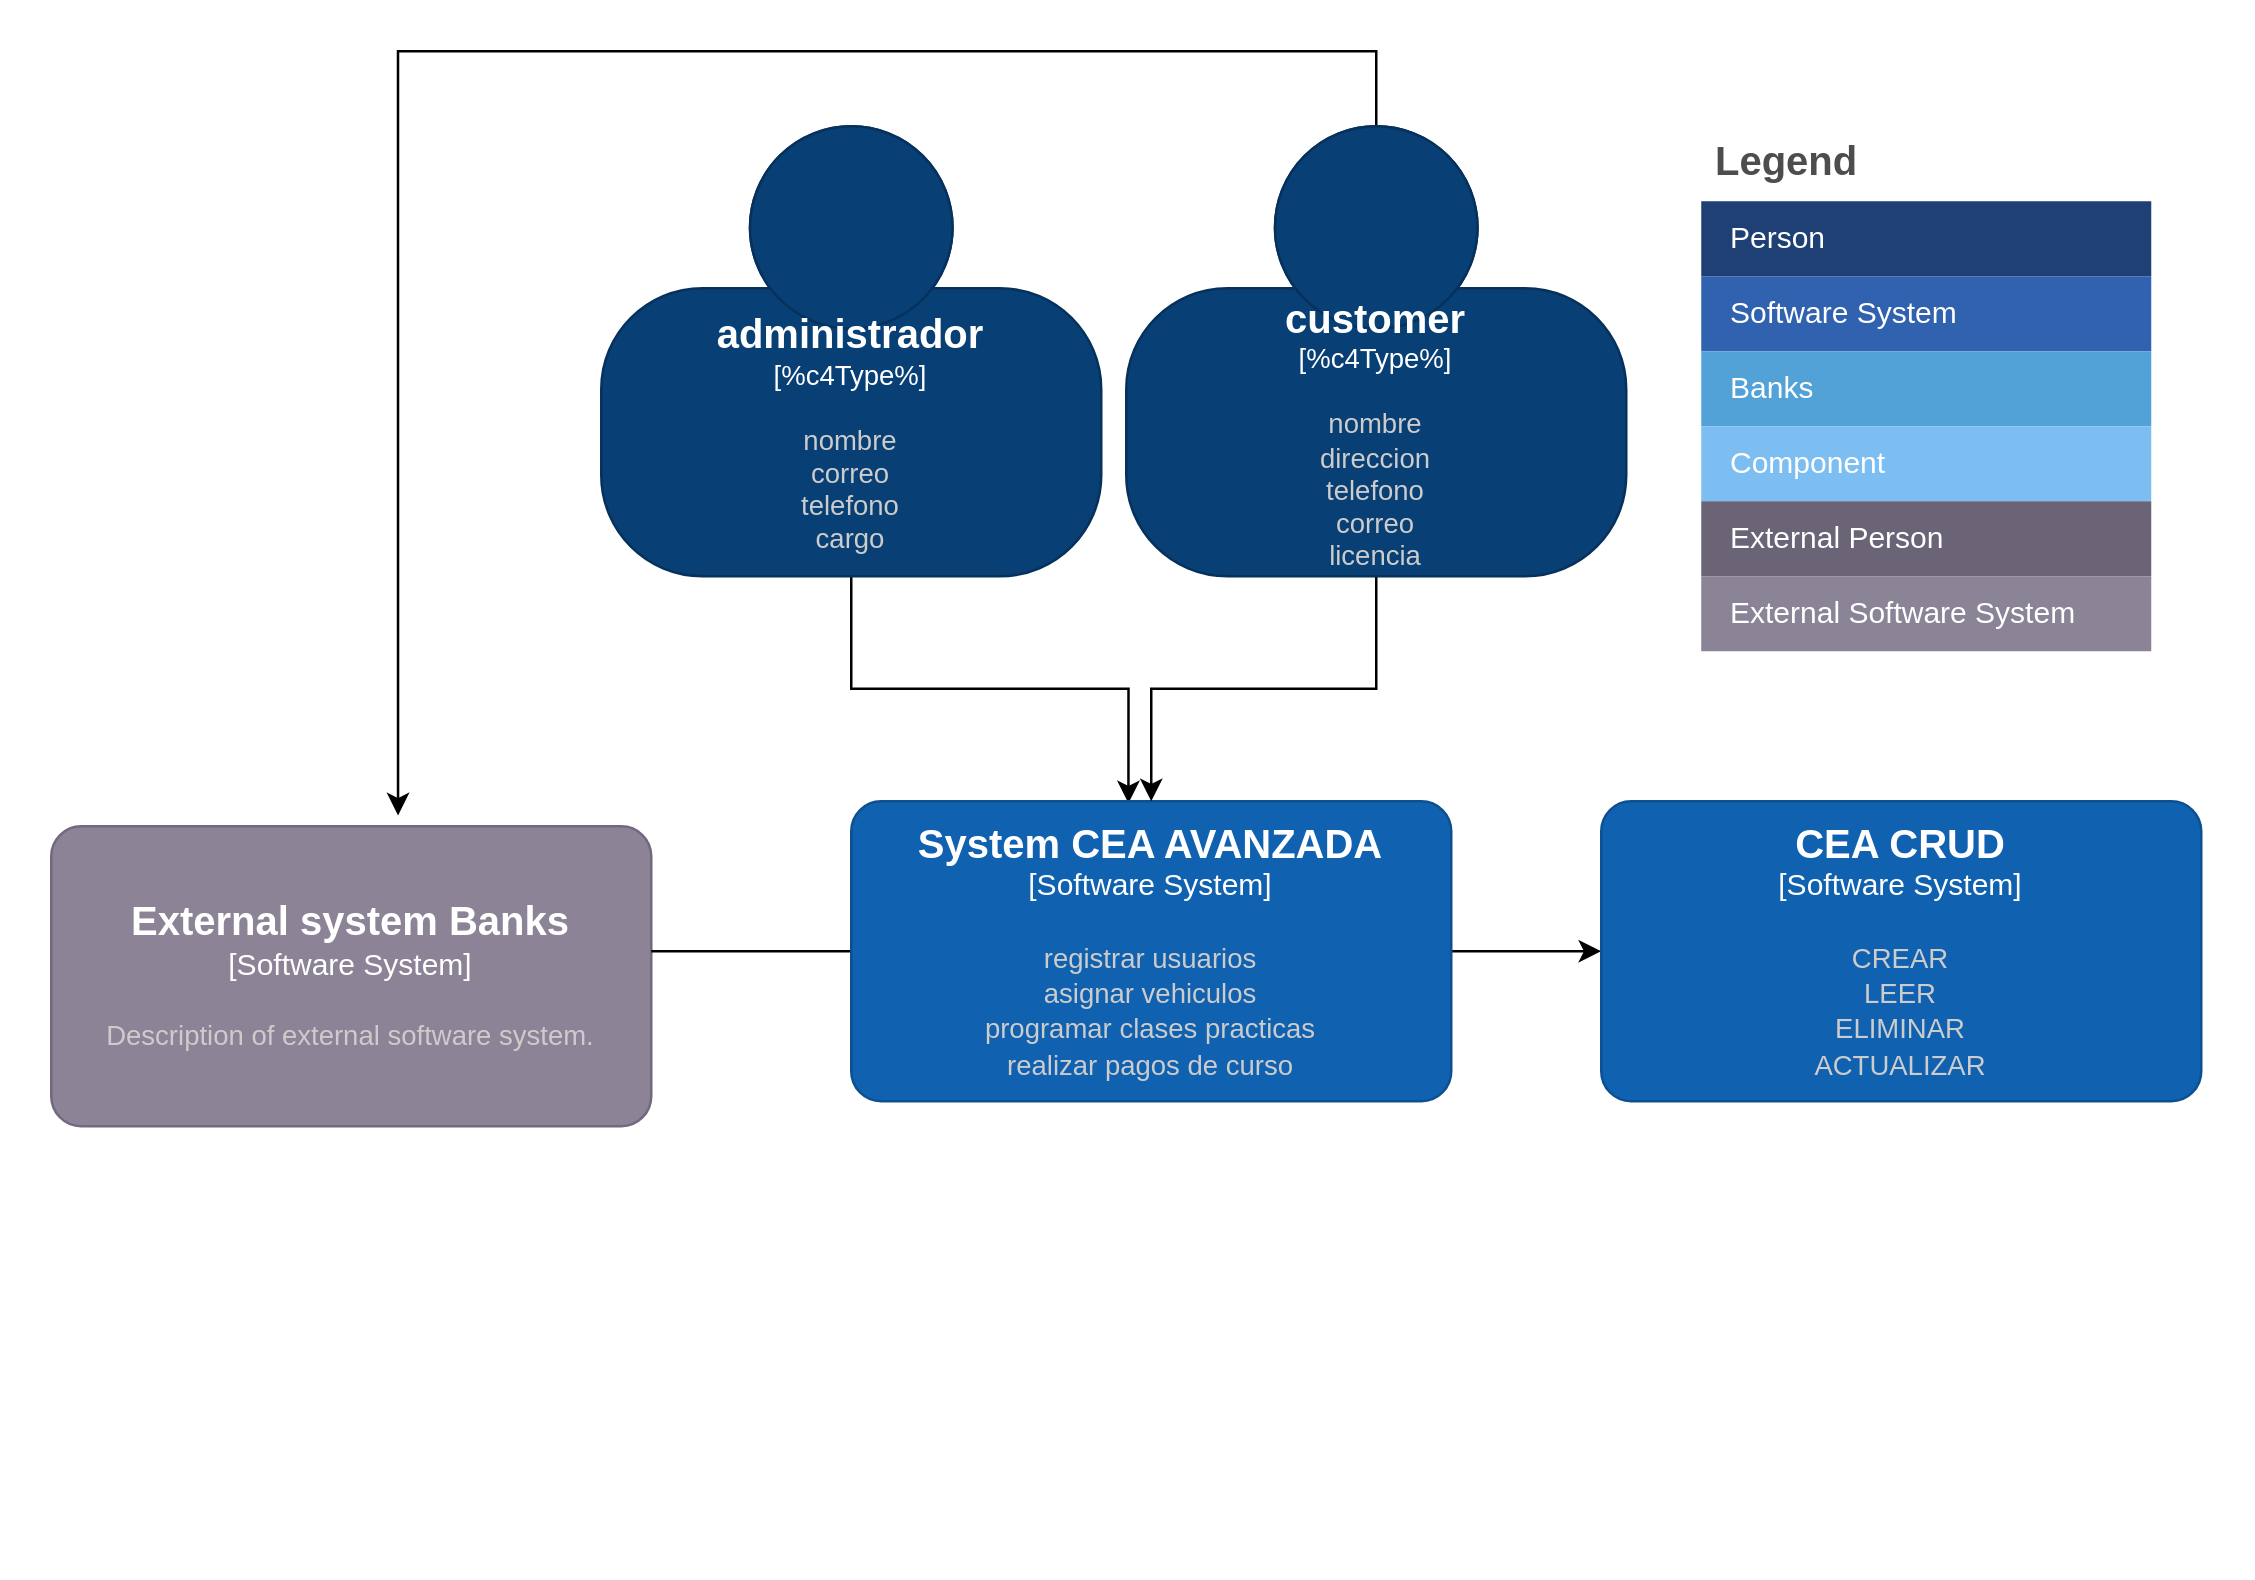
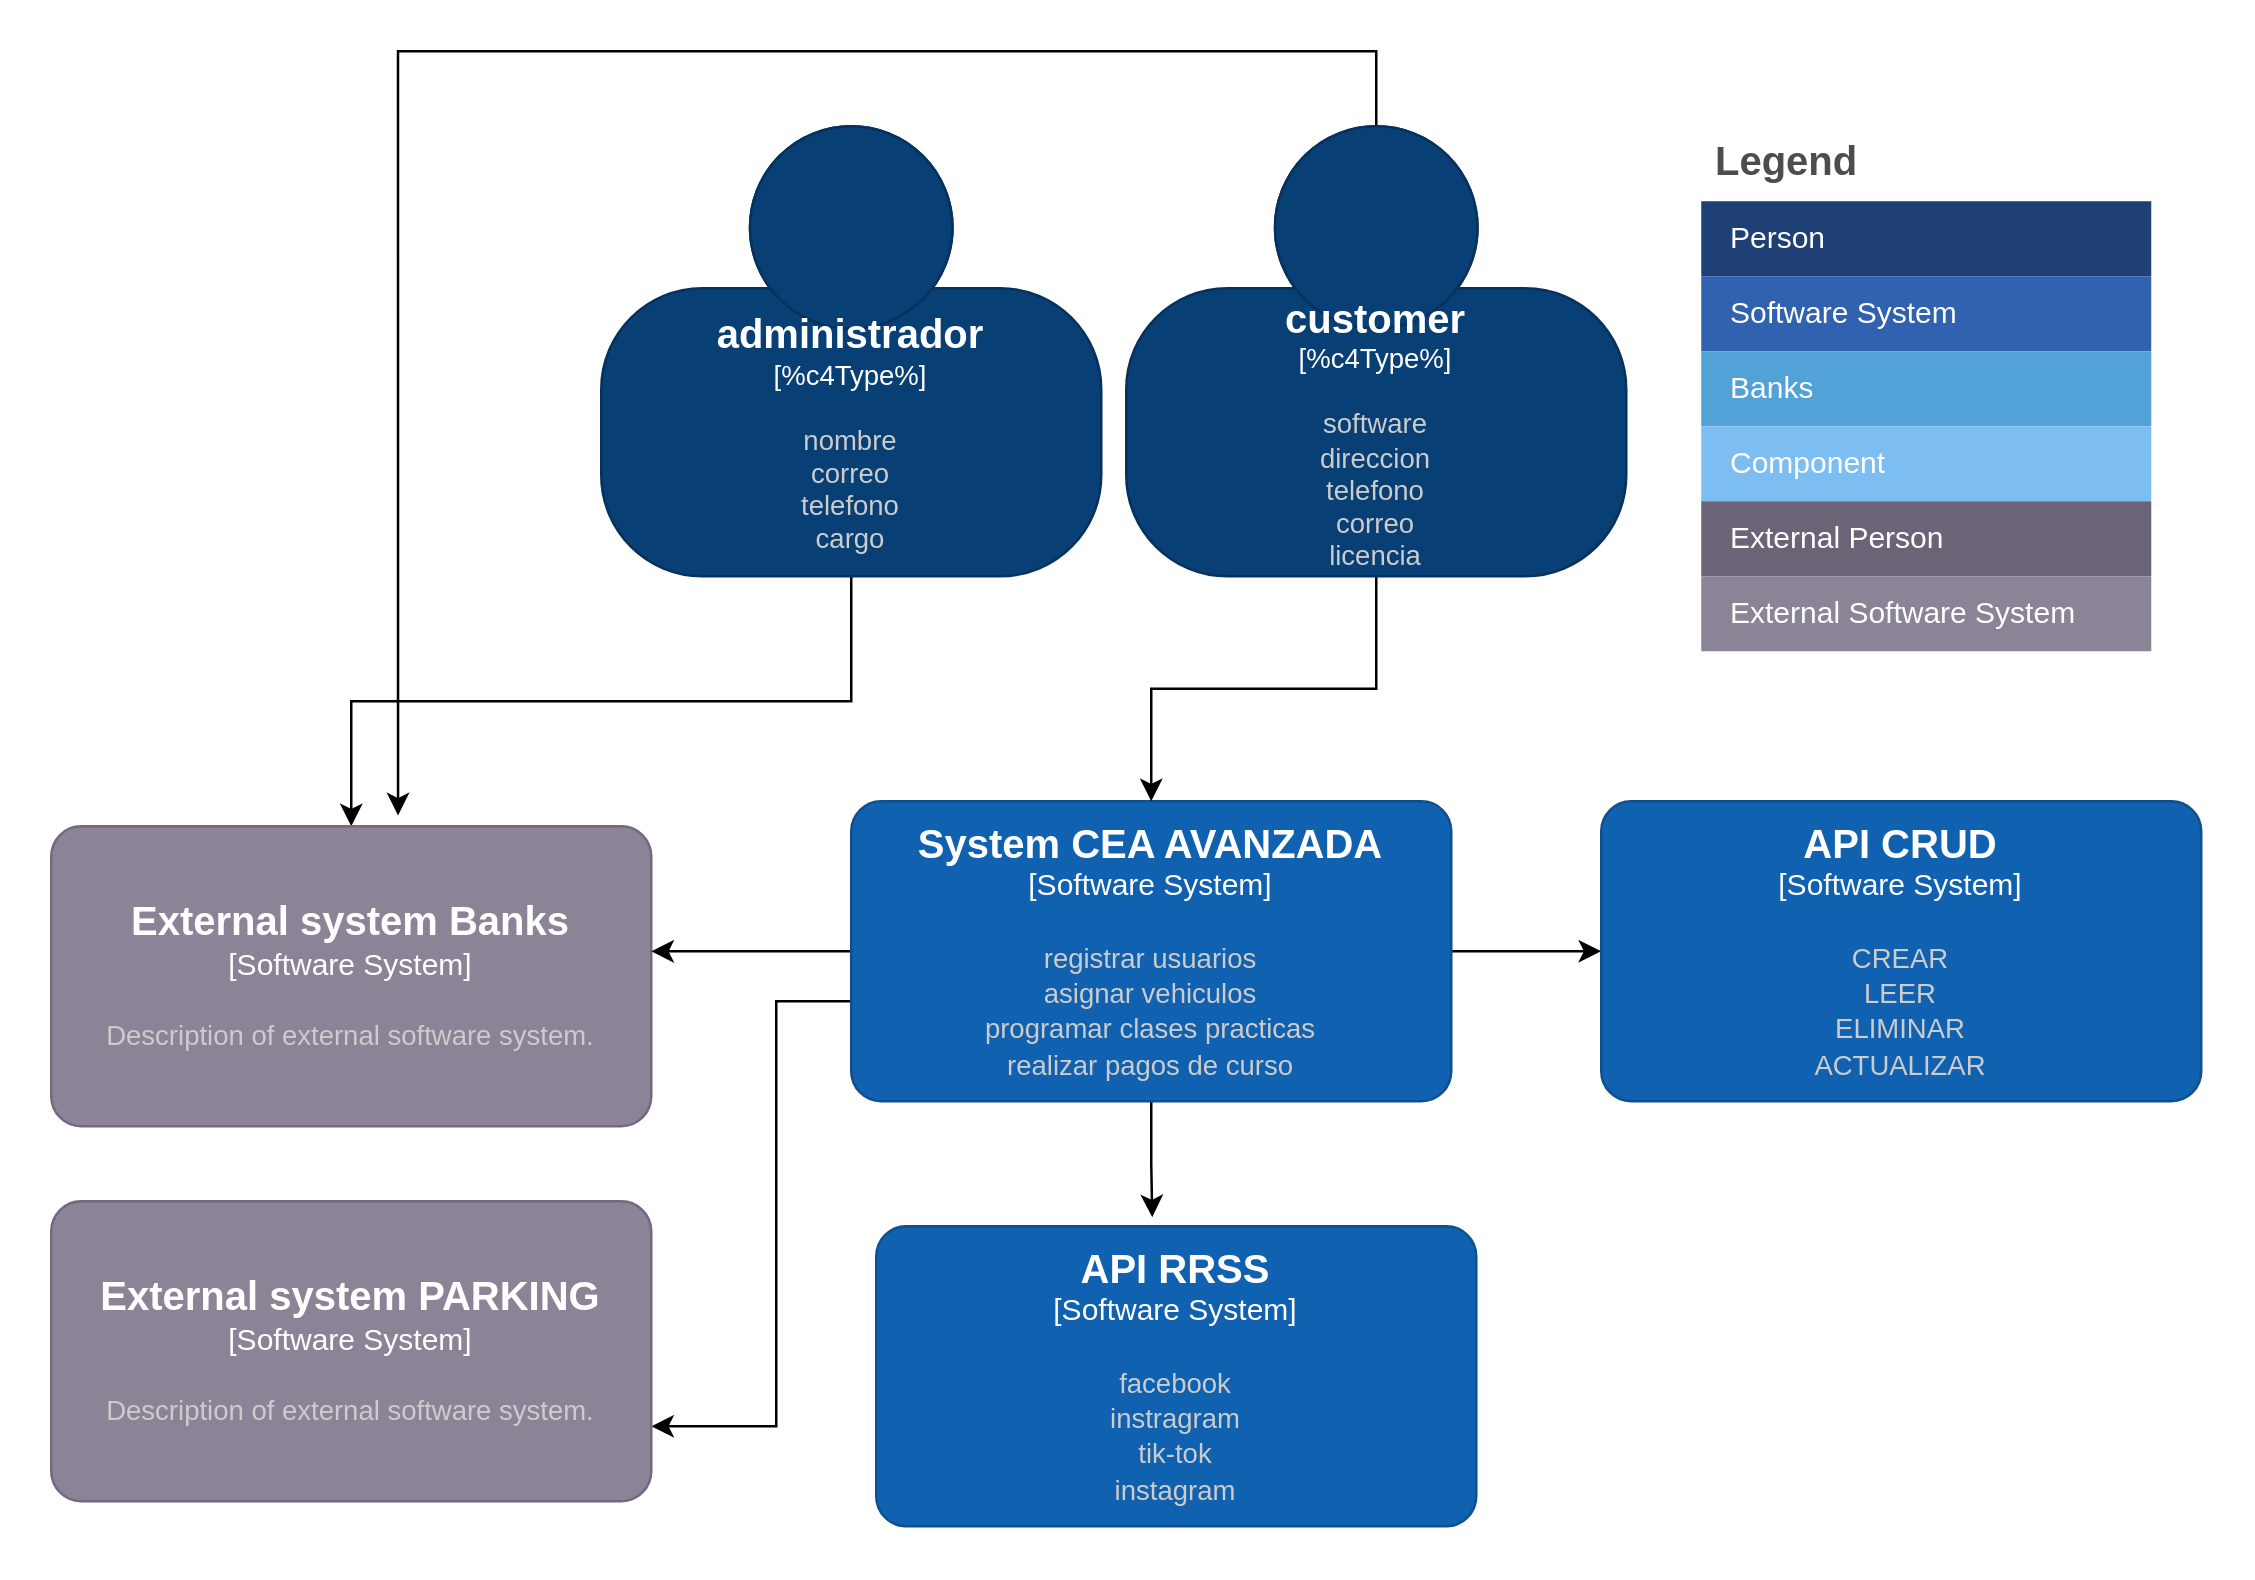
- <mxCell id="27" value="&lt;font style=&quot;font-size: 16px&quot;&gt;&lt;b&gt;customer&lt;/b&gt;&lt;/font&gt;&lt;div&gt;[%c4Type%]&lt;/div&gt;&lt;br&gt;&lt;div&gt;&lt;font style=&quot;font-size: 11px&quot;&gt;&lt;font color=&quot;#cccccc&quot;&gt;nombre &#10;direccion&#10;telefono&#10;correo&#10;licencia&lt;/font&gt;&lt;/div&gt;" style="html=1;fontSize=11;dashed=0;whiteSpace=wrap;fillColor=#083F75;strokeColor=#06315C;fontColor=#ffffff;shape=mxgraph.c4.person2;align=center;metaEdit=1;points=[[0.5,0,0],[1,0.5,0],[1,0.75,0],[0.75,1,0],[0.5,1,0],[0.25,1,0],[0,0.75,0],[0,0.5,0]];resizable=0;" parent="1" vertex="1"><mxGeometry x="450" y="50" width="200" height="180" as="geometry" /></mxCell>
+ <mxCell id="27" value="&lt;font style=&quot;font-size: 16px&quot;&gt;&lt;b&gt;customer&lt;/b&gt;&lt;/font&gt;&lt;div&gt;[%c4Type%]&lt;/div&gt;&lt;br&gt;&lt;div&gt;&lt;font style=&quot;font-size: 11px&quot;&gt;&lt;font color=&quot;#cccccc&quot;&gt;software &#10;direccion&#10;telefono&#10;correo&#10;licencia&lt;/font&gt;&lt;/div&gt;" style="html=1;fontSize=11;dashed=0;whiteSpace=wrap;fillColor=#083F75;strokeColor=#06315C;fontColor=#ffffff;shape=mxgraph.c4.person2;align=center;metaEdit=1;points=[[0.5,0,0],[1,0.5,0],[1,0.75,0],[0.75,1,0],[0.5,1,0],[0.25,1,0],[0,0.75,0],[0,0.5,0]];resizable=0;" parent="1" vertex="1"><mxGeometry x="450" y="50" width="200" height="180" as="geometry" /></mxCell>
- <mxCell id="2" style="edgeStyle=orthogonalEdgeStyle;rounded=0;orthogonalLoop=1;jettySize=auto;html=1;entryX=0.462;entryY=0.007;entryDx=0;entryDy=0;entryPerimeter=0;" parent="1" source="3" target="9" edge="1"><mxGeometry relative="1" as="geometry" /></mxCell>
+ <mxCell id="2" style="edgeStyle=orthogonalEdgeStyle;rounded=0;orthogonalLoop=1;jettySize=auto;html=1;" parent="1" source="3" target="4" edge="1"><mxGeometry relative="1" as="geometry" /></mxCell>
- <mxCell id="6" style="edgeStyle=orthogonalEdgeStyle;rounded=0;orthogonalLoop=1;jettySize=auto;html=1;entryX=1;entryY=0.417;entryDx=0;entryDy=0;entryPerimeter=0;endArrow=none;" parent="1" source="9" target="4" edge="1"><mxGeometry relative="1" as="geometry" /></mxCell>
+ <mxCell id="6" style="edgeStyle=orthogonalEdgeStyle;rounded=0;orthogonalLoop=1;jettySize=auto;html=1;entryX=1;entryY=0.417;entryDx=0;entryDy=0;entryPerimeter=0;" parent="1" source="9" target="4" edge="1"><mxGeometry relative="1" as="geometry" /></mxCell>
- <mxCell id="28" value="&lt;font style=&quot;font-size: 16px&quot;&gt;&lt;b&gt;CEA CRUD&lt;/b&gt;&lt;/font&gt;&lt;div&gt;[Software System]&lt;/div&gt;&lt;br&gt;&lt;div&gt;&lt;font style=&quot;font-size: 11px&quot;&gt;&lt;font color=&quot;#cccccc&quot;&gt;CREAR&#10;LEER&#10;ELIMINAR&#10;ACTUALIZAR&#10;&lt;/font&gt;&lt;/div&gt;" style="rounded=1;whiteSpace=wrap;html=1;labelBackgroundColor=none;fillColor=#1061B0;fontColor=#ffffff;align=center;arcSize=10;strokeColor=#0D5091;metaEdit=1;resizable=0;points=[[0.25,0,0],[0.5,0,0],[0.75,0,0],[1,0.25,0],[1,0.5,0],[1,0.75,0],[0.75,1,0],[0.5,1,0],[0.25,1,0],[0,0.75,0],[0,0.5,0],[0,0.25,0]];" parent="1" vertex="1"><mxGeometry x="640" y="320" width="240" height="120" as="geometry" /></mxCell>
+ <mxCell id="28" value="&lt;font style=&quot;font-size: 16px&quot;&gt;&lt;b&gt;API CRUD&lt;/b&gt;&lt;/font&gt;&lt;div&gt;[Software System]&lt;/div&gt;&lt;br&gt;&lt;div&gt;&lt;font style=&quot;font-size: 11px&quot;&gt;&lt;font color=&quot;#cccccc&quot;&gt;CREAR&#10;LEER&#10;ELIMINAR&#10;ACTUALIZAR&#10;&lt;/font&gt;&lt;/div&gt;" style="rounded=1;whiteSpace=wrap;html=1;labelBackgroundColor=none;fillColor=#1061B0;fontColor=#ffffff;align=center;arcSize=10;strokeColor=#0D5091;metaEdit=1;resizable=0;points=[[0.25,0,0],[0.5,0,0],[0.75,0,0],[1,0.25,0],[1,0.5,0],[1,0.75,0],[0.75,1,0],[0.5,1,0],[0.25,1,0],[0,0.75,0],[0,0.5,0],[0,0.25,0]];" parent="1" vertex="1"><mxGeometry x="640" y="320" width="240" height="120" as="geometry" /></mxCell>
+ <mxCell id="5" style="edgeStyle=orthogonalEdgeStyle;rounded=0;orthogonalLoop=1;jettySize=auto;html=1;entryX=0.46;entryY=-0.03;entryDx=0;entryDy=0;entryPerimeter=0;" parent="1" source="9" target="24" edge="1"><mxGeometry relative="1" as="geometry" /></mxCell>
+ <mxCell id="7" style="edgeStyle=orthogonalEdgeStyle;rounded=0;orthogonalLoop=1;jettySize=auto;html=1;entryX=1;entryY=0.75;entryDx=0;entryDy=0;entryPerimeter=0;" parent="1" source="9" target="10" edge="1"><mxGeometry relative="1" as="geometry"><mxPoint x="300" y="570" as="targetPoint" /><Array as="points"><mxPoint x="310" y="400" /><mxPoint x="310" y="570" /></Array></mxGeometry></mxCell>
+ <mxCell id="10" value="&lt;font style=&quot;font-size: 16px&quot;&gt;&lt;b&gt;External system PARKING&lt;/b&gt;&lt;/font&gt;&lt;div&gt;[Software System]&lt;/div&gt;&lt;br&gt;&lt;div&gt;&lt;font style=&quot;font-size: 11px&quot;&gt;&lt;font color=&quot;#cccccc&quot;&gt;Description of external software system.&lt;/font&gt;&lt;/div&gt;" style="rounded=1;whiteSpace=wrap;html=1;labelBackgroundColor=none;fillColor=#8C8496;fontColor=#ffffff;align=center;arcSize=10;strokeColor=#736782;metaEdit=1;resizable=0;points=[[0.25,0,0],[0.5,0,0],[0.75,0,0],[1,0.25,0],[1,0.5,0],[1,0.75,0],[0.75,1,0],[0.5,1,0],[0.25,1,0],[0,0.75,0],[0,0.5,0],[0,0.25,0]];" parent="1" vertex="1"><mxGeometry x="20" y="480" width="240" height="120" as="geometry" /></mxCell>
+ <mxCell id="24" value="&lt;font style=&quot;font-size: 16px&quot;&gt;&lt;b&gt;API RRSS&lt;/b&gt;&lt;/font&gt;&lt;div&gt;[Software System]&lt;/div&gt;&lt;br&gt;&lt;div&gt;&lt;font style=&quot;font-size: 11px&quot;&gt;&lt;font color=&quot;#cccccc&quot;&gt;facebook&#10;instragram&#10;tik-tok&#10;instagram&lt;/font&gt;&lt;/div&gt;" style="rounded=1;whiteSpace=wrap;html=1;labelBackgroundColor=none;fillColor=#1061B0;fontColor=#ffffff;align=center;arcSize=10;strokeColor=#0D5091;metaEdit=1;resizable=0;points=[[0.25,0,0],[0.5,0,0],[0.75,0,0],[1,0.25,0],[1,0.5,0],[1,0.75,0],[0.75,1,0],[0.5,1,0],[0.25,1,0],[0,0.75,0],[0,0.5,0],[0,0.25,0]];" parent="1" vertex="1"><mxGeometry x="350" y="490" width="240" height="120" as="geometry" /></mxCell>
